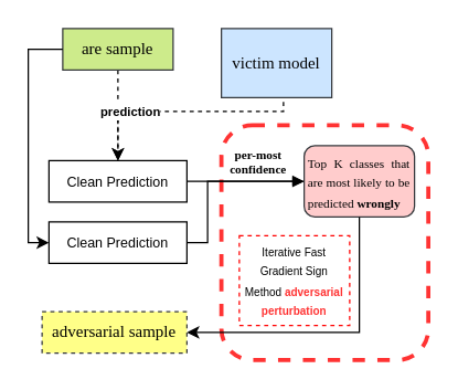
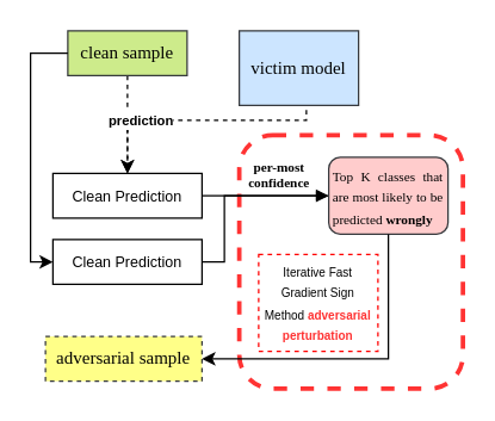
- <mxCell id="4" value="&lt;font face=&quot;Times New Roman&quot;&gt;are sample&lt;/font&gt;" style="text;html=1;align=center;verticalAlign=middle;whiteSpace=wrap;rounded=0;fillColor=#cdeb8b;strokeColor=#36393d;" vertex="1" parent="1"><mxGeometry x="45" y="20" width="80" height="30" as="geometry" /></mxCell>
+ <mxCell id="4" value="&lt;font face=&quot;Times New Roman&quot;&gt;clean sample&lt;/font&gt;" style="text;html=1;align=center;verticalAlign=middle;whiteSpace=wrap;rounded=0;fillColor=#cdeb8b;strokeColor=#36393d;" vertex="1" parent="1"><mxGeometry x="45" y="20" width="80" height="30" as="geometry" /></mxCell>
